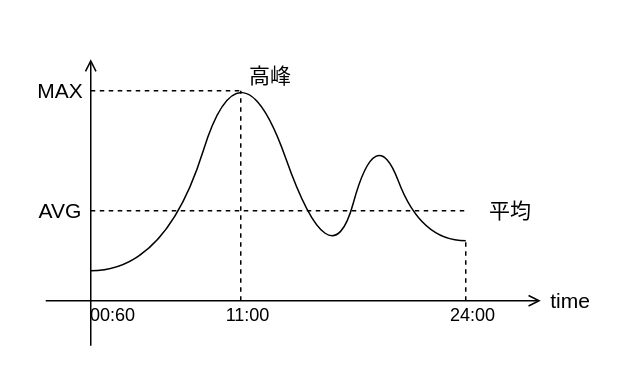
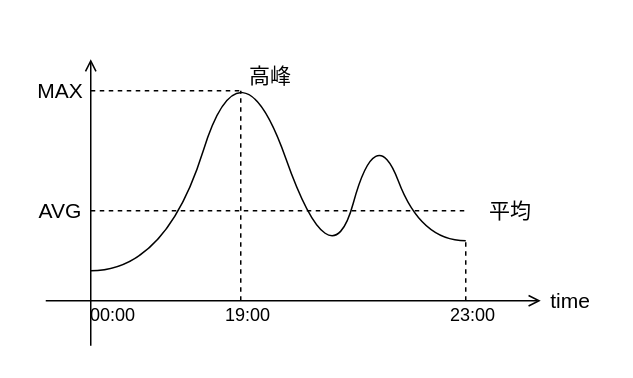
- <mxCell id="6" value="00:60" style="text;html=1;strokeColor=none;fillColor=none;align=center;verticalAlign=middle;whiteSpace=wrap;rounded=0;fontSize=12;" vertex="1" parent="1"><mxGeometry x="60" y="200" width="30" height="20" as="geometry" /></mxCell>
+ <mxCell id="6" value="00:00" style="text;html=1;strokeColor=none;fillColor=none;align=center;verticalAlign=middle;whiteSpace=wrap;rounded=0;fontSize=12;" vertex="1" parent="1"><mxGeometry x="60" y="200" width="30" height="20" as="geometry" /></mxCell>
- <mxCell id="7" value="11:00" style="text;html=1;strokeColor=none;fillColor=none;align=center;verticalAlign=middle;whiteSpace=wrap;rounded=0;fontSize=12;" vertex="1" parent="1"><mxGeometry x="150" y="200" width="30" height="20" as="geometry" /></mxCell>
+ <mxCell id="7" value="19:00" style="text;html=1;strokeColor=none;fillColor=none;align=center;verticalAlign=middle;whiteSpace=wrap;rounded=0;fontSize=12;" vertex="1" parent="1"><mxGeometry x="150" y="200" width="30" height="20" as="geometry" /></mxCell>
- <mxCell id="8" value="24:00" style="text;html=1;strokeColor=none;fillColor=none;align=center;verticalAlign=middle;whiteSpace=wrap;rounded=0;fontSize=12;" vertex="1" parent="1"><mxGeometry x="300" y="200" width="30" height="20" as="geometry" /></mxCell>
+ <mxCell id="8" value="23:00" style="text;html=1;strokeColor=none;fillColor=none;align=center;verticalAlign=middle;whiteSpace=wrap;rounded=0;fontSize=12;" vertex="1" parent="1"><mxGeometry x="300" y="200" width="30" height="20" as="geometry" /></mxCell>
